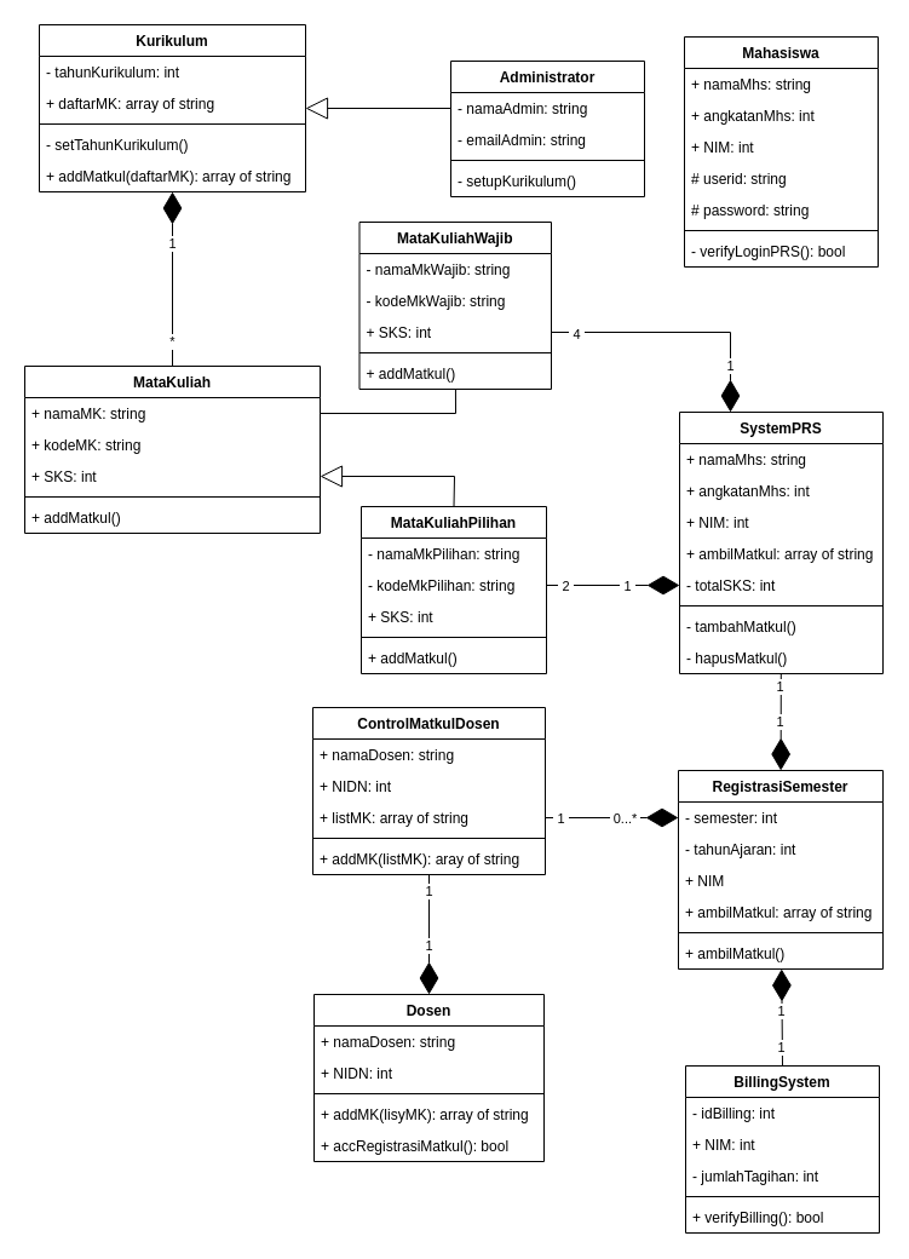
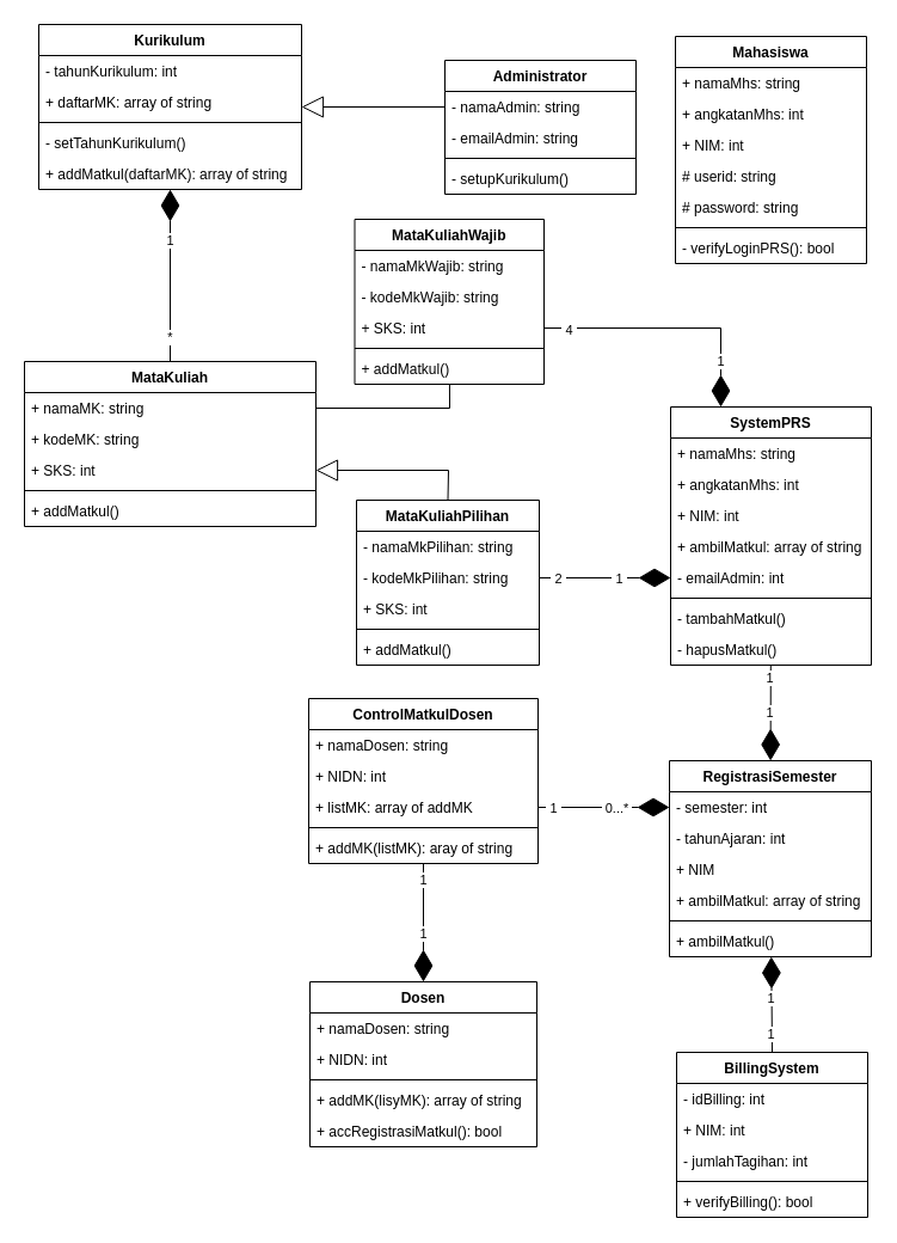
- <mxCell id="7" value="- totalSKS: int" style="text;strokeColor=none;fillColor=none;align=left;verticalAlign=top;spacingLeft=4;spacingRight=4;overflow=hidden;rotatable=0;points=[[0,0.5],[1,0.5]];portConstraint=eastwest;" parent="2" vertex="1"><mxGeometry y="130" width="168" height="26" as="geometry" /></mxCell>
+ <mxCell id="7" value="- emailAdmin: int" style="text;strokeColor=none;fillColor=none;align=left;verticalAlign=top;spacingLeft=4;spacingRight=4;overflow=hidden;rotatable=0;points=[[0,0.5],[1,0.5]];portConstraint=eastwest;" parent="2" vertex="1"><mxGeometry y="130" width="168" height="26" as="geometry" /></mxCell>
- <mxCell id="80" value="+ listMK: array of string" style="text;strokeColor=none;fillColor=none;align=left;verticalAlign=top;spacingLeft=4;spacingRight=4;overflow=hidden;rotatable=0;points=[[0,0.5],[1,0.5]];portConstraint=eastwest;" parent="77" vertex="1"><mxGeometry y="78" width="192" height="26" as="geometry" /></mxCell>
+ <mxCell id="80" value="+ listMK: array of addMK" style="text;strokeColor=none;fillColor=none;align=left;verticalAlign=top;spacingLeft=4;spacingRight=4;overflow=hidden;rotatable=0;points=[[0,0.5],[1,0.5]];portConstraint=eastwest;" parent="77" vertex="1"><mxGeometry y="78" width="192" height="26" as="geometry" /></mxCell>
